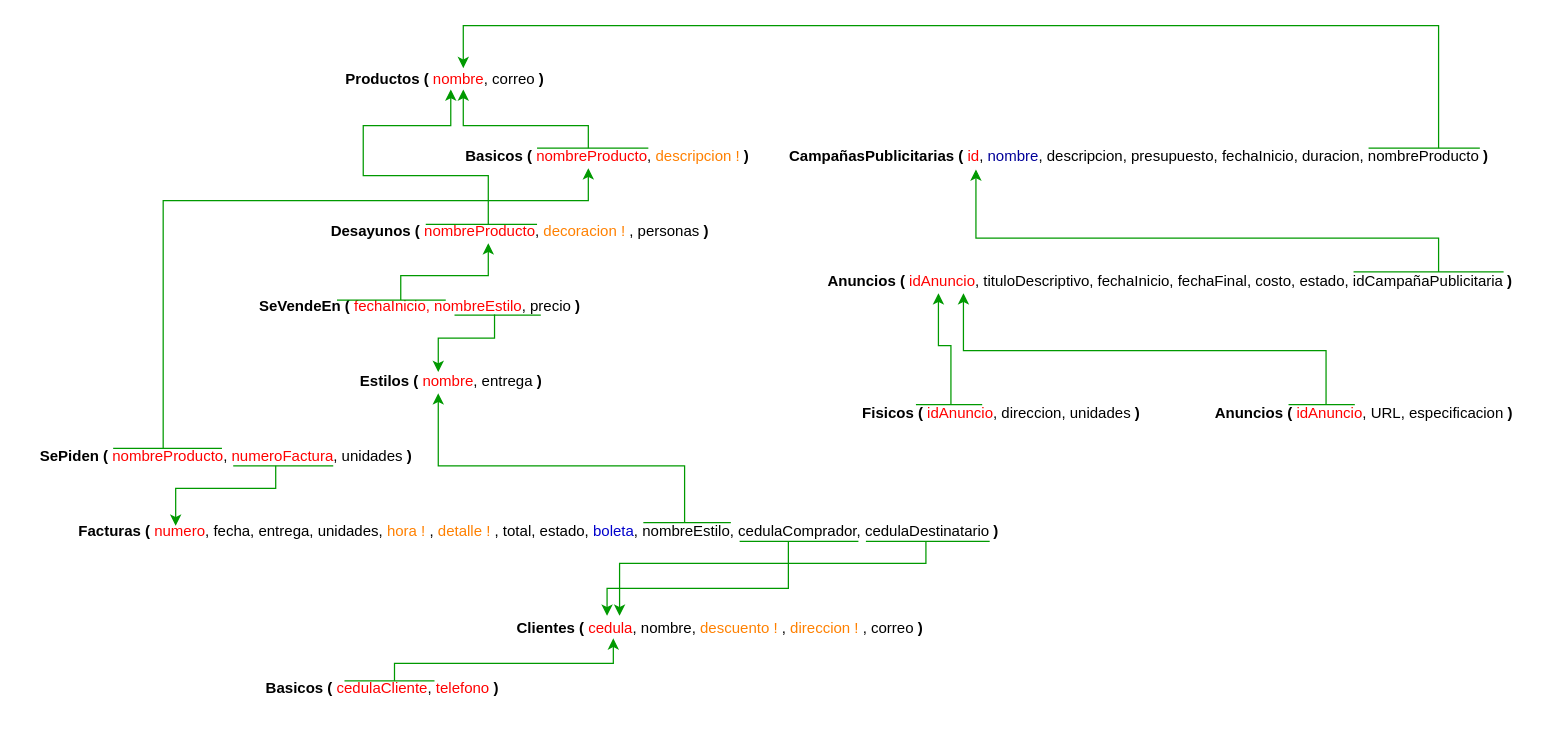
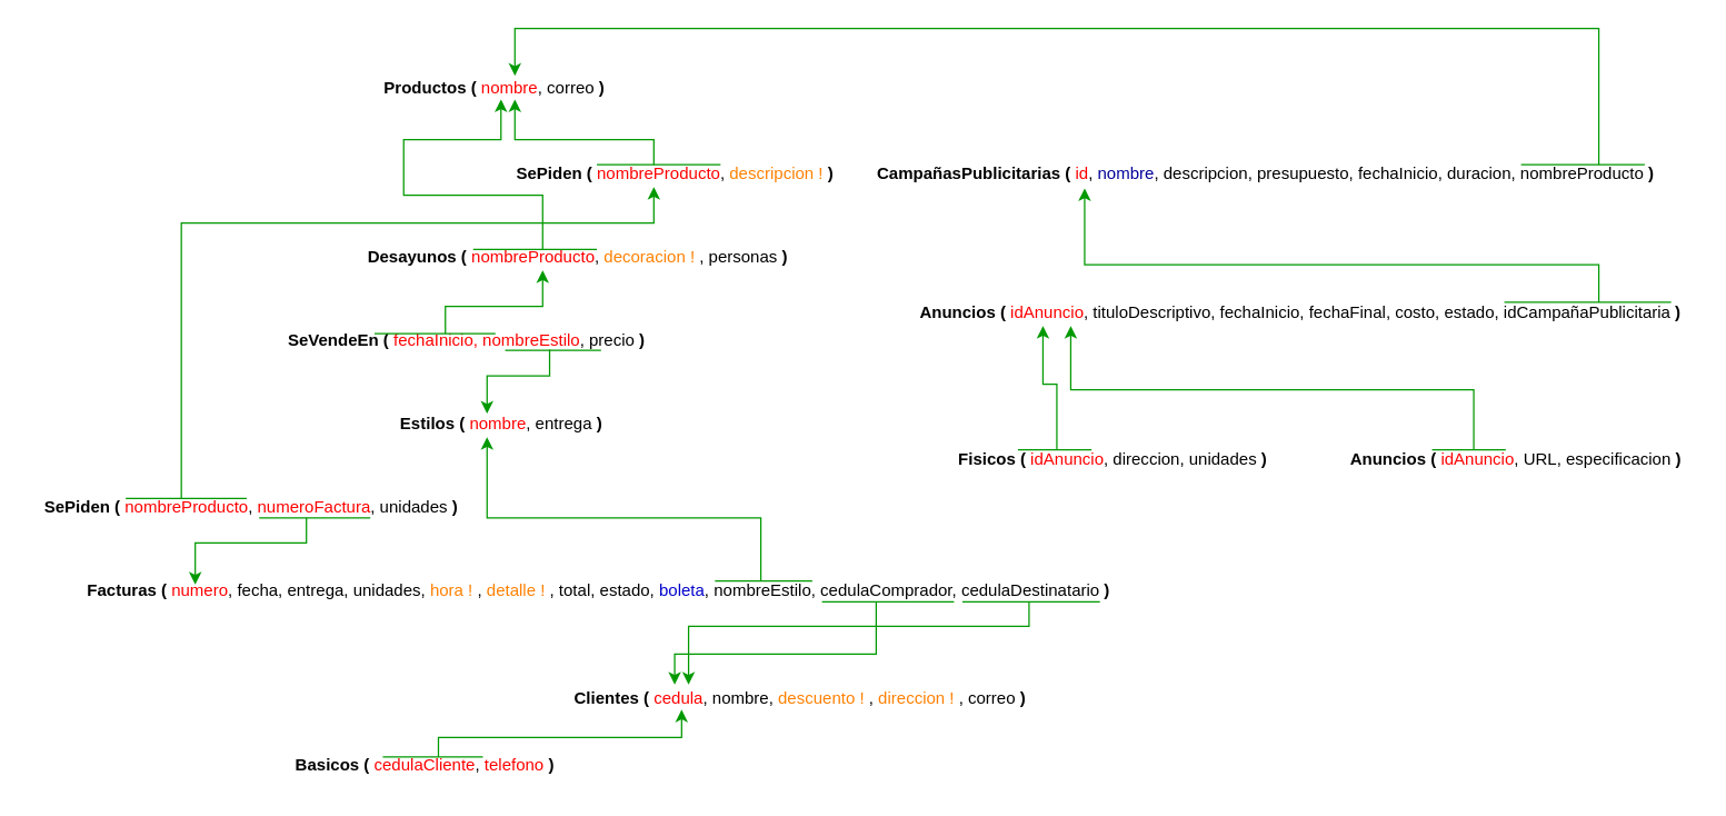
- <mxCell id="6" value="&lt;b&gt;Basicos ( &lt;/b&gt;&lt;font style=&quot;color: rgb(255, 0, 0);&quot;&gt;nombreProducto&lt;/font&gt;, &lt;font style=&quot;color: rgb(255, 128, 0);&quot;&gt;descripcion !&lt;/font&gt;&amp;nbsp;&lt;b&gt;)&lt;/b&gt;" style="text;html=1;align=center;verticalAlign=middle;resizable=0;points=[];autosize=1;strokeColor=none;fillColor=none;" parent="1" vertex="1"><mxGeometry x="360" y="110" width="250" height="30" as="geometry" /></mxCell>
+ <mxCell id="6" value="&lt;b&gt;SePiden ( &lt;/b&gt;&lt;font style=&quot;color: rgb(255, 0, 0);&quot;&gt;nombreProducto&lt;/font&gt;, &lt;font style=&quot;color: rgb(255, 128, 0);&quot;&gt;descripcion !&lt;/font&gt;&amp;nbsp;&lt;b&gt;)&lt;/b&gt;" style="text;html=1;align=center;verticalAlign=middle;resizable=0;points=[];autosize=1;strokeColor=none;fillColor=none;" parent="1" vertex="1"><mxGeometry x="360" y="110" width="250" height="30" as="geometry" /></mxCell>
